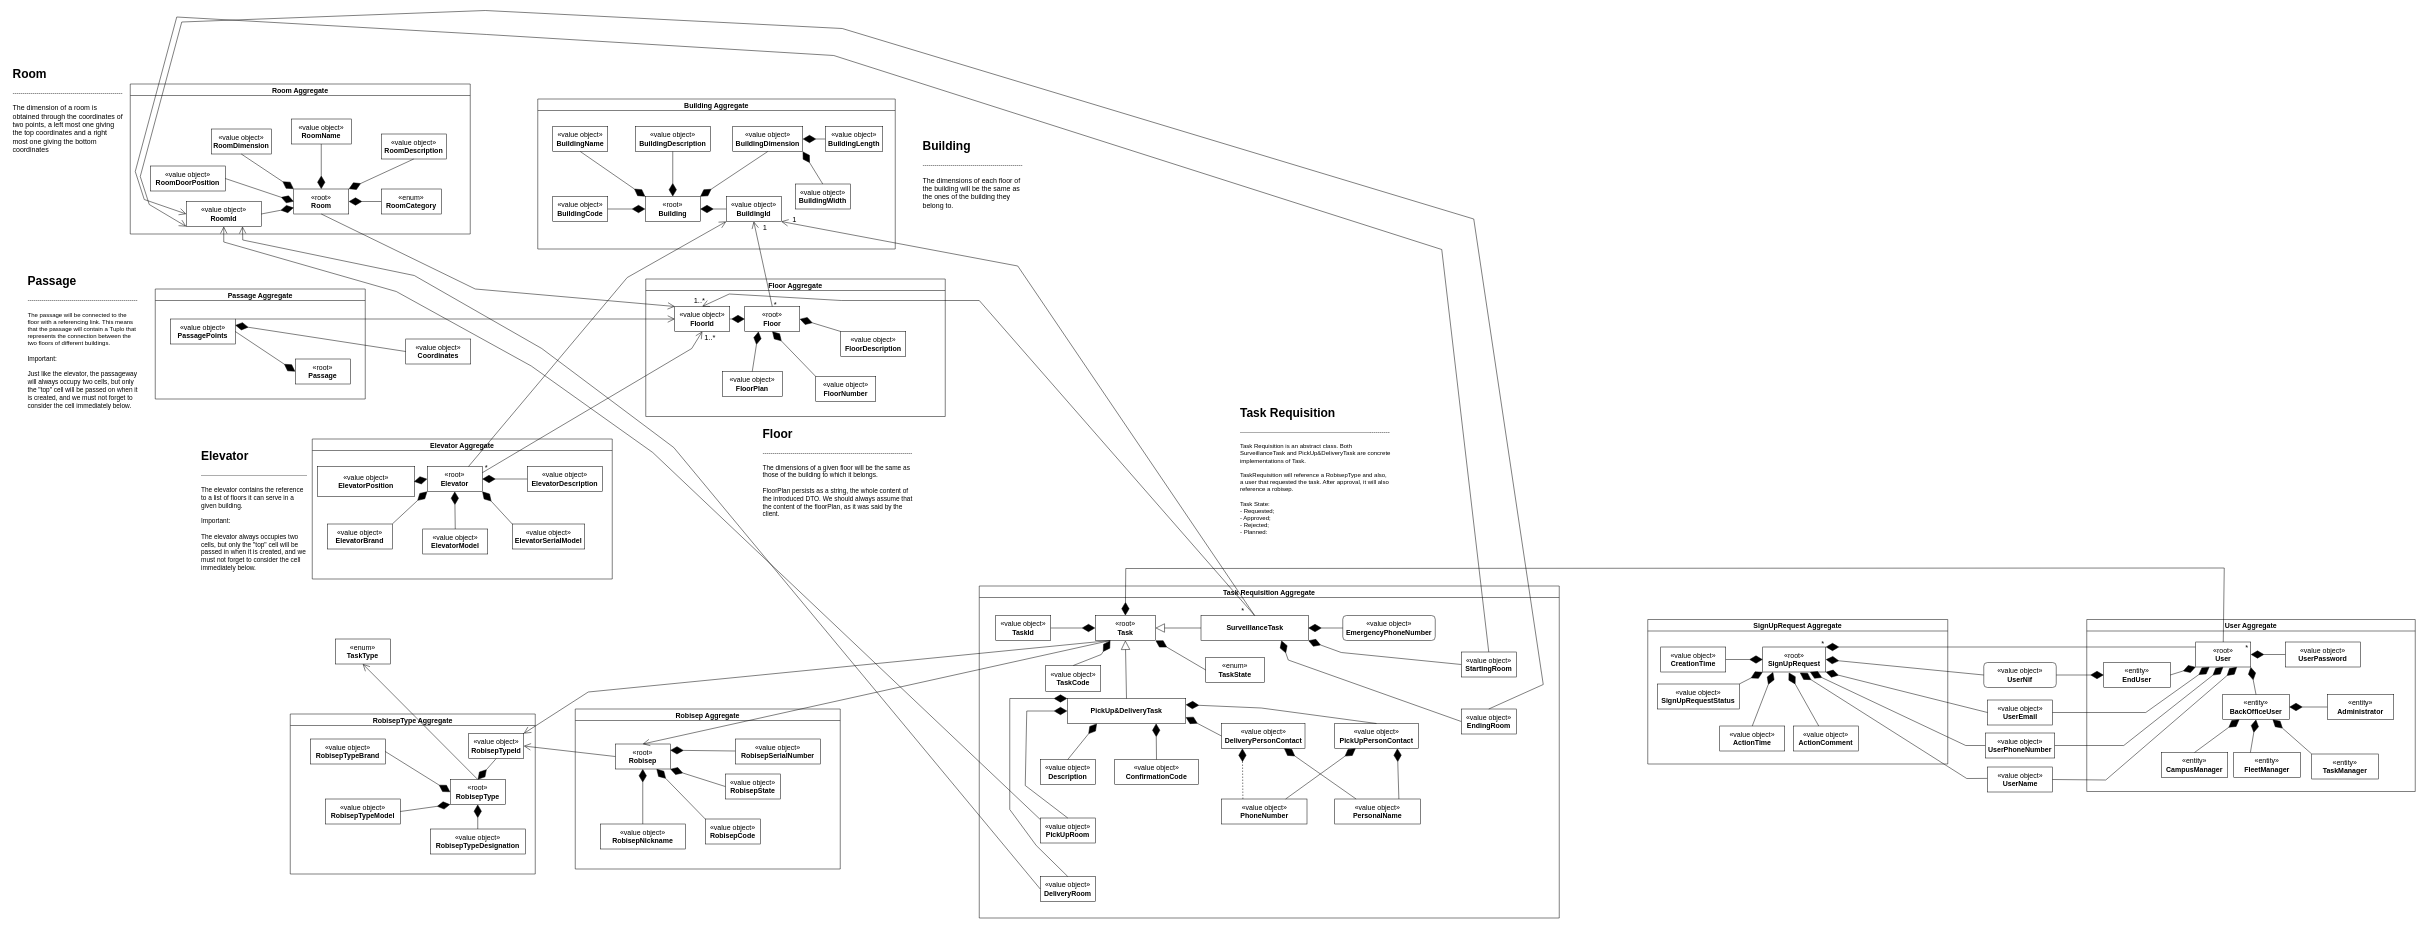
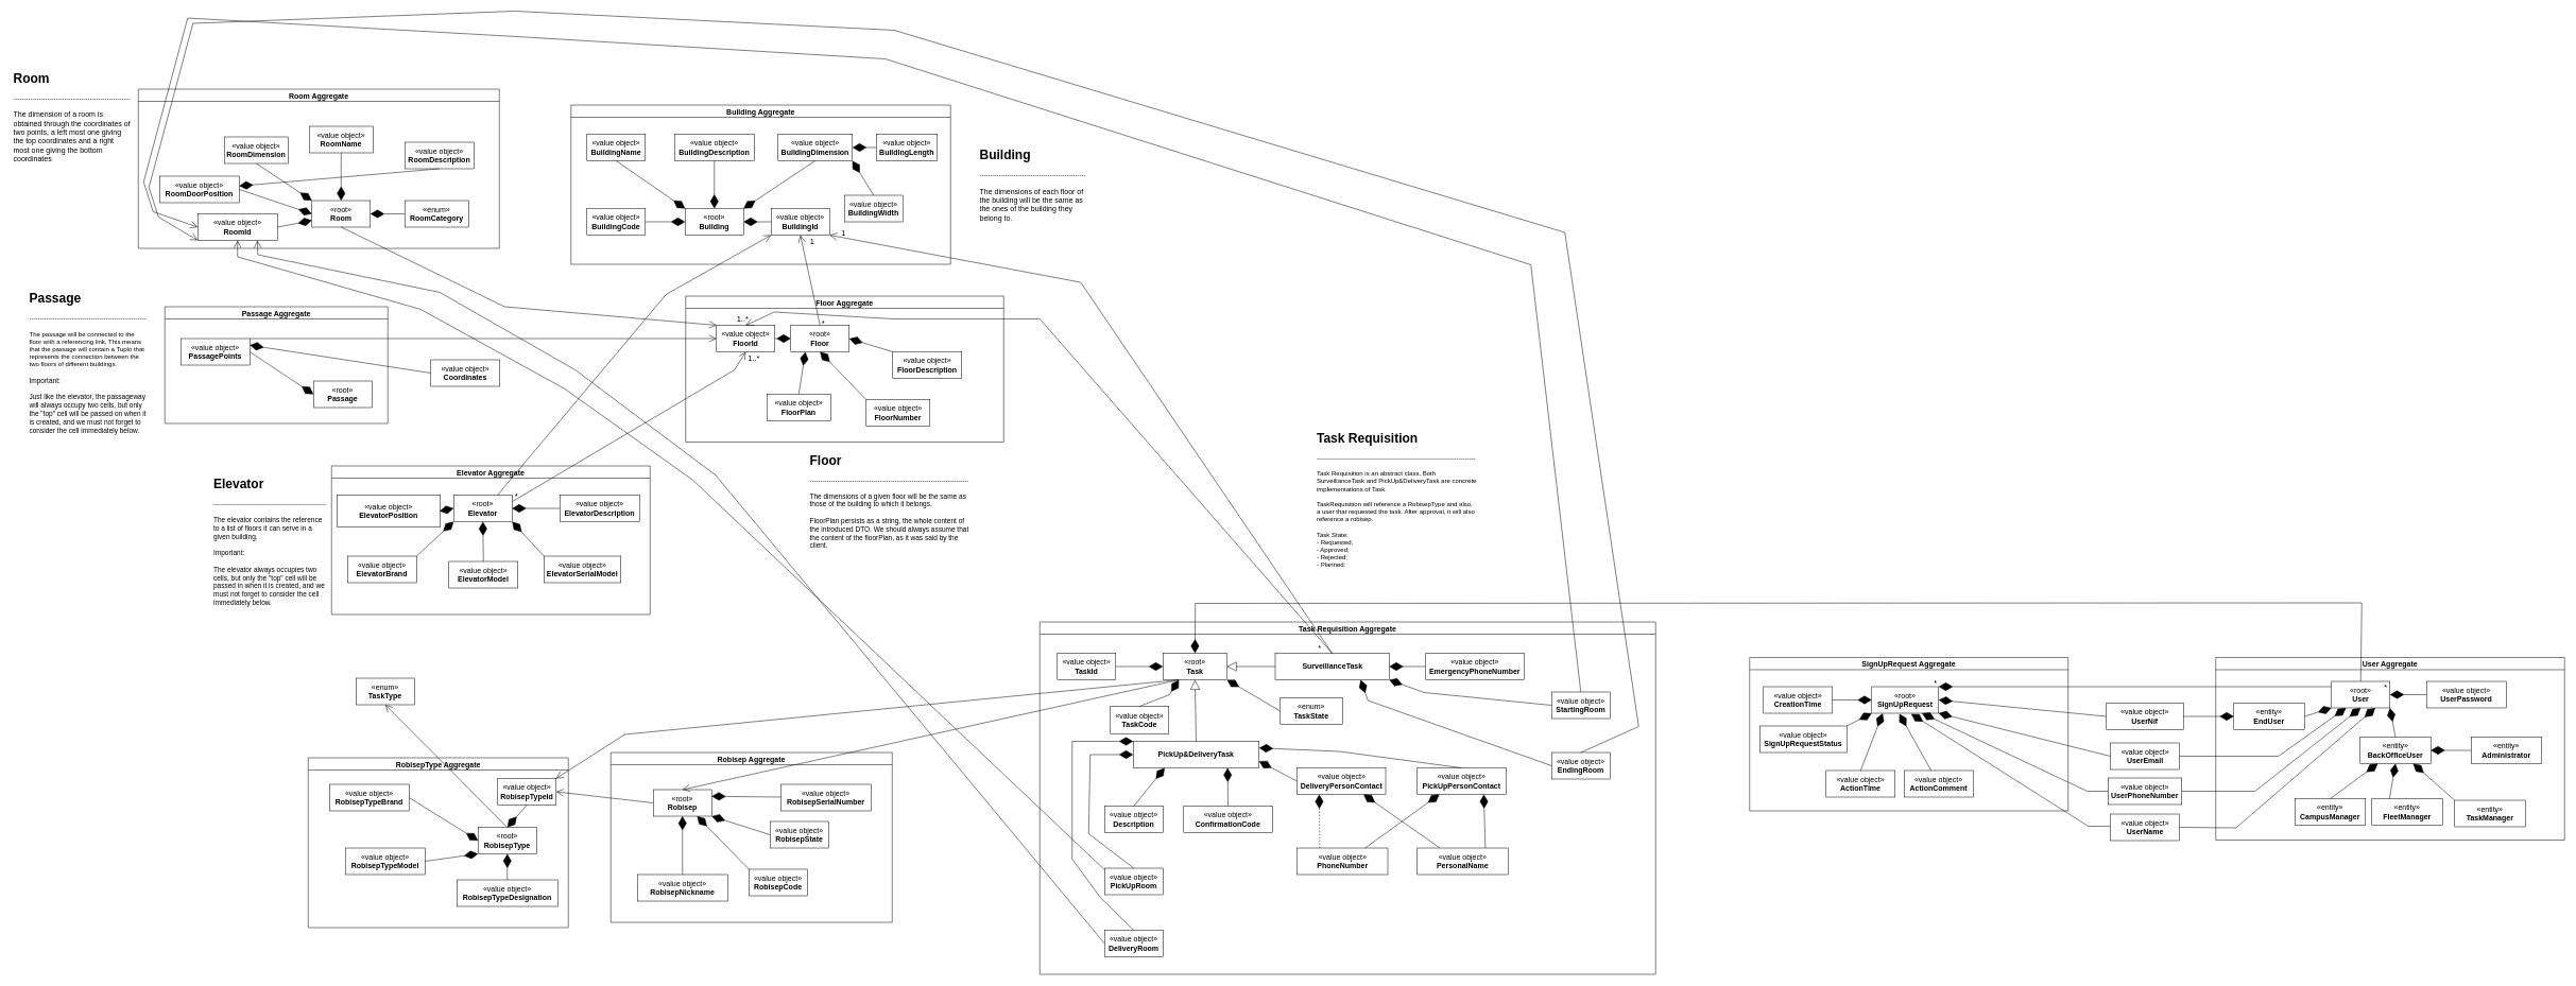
- <mxCell id="48" value="" style="endArrow=diamondThin;endFill=1;endSize=24;html=1;rounded=0;exitX=0.5;exitY=1;exitDx=0;exitDy=0;entryX=1;entryY=0;entryDx=0;entryDy=0;" parent="41" source="47" target="42" edge="1"><mxGeometry width="160" relative="1" as="geometry"><mxPoint x="172" y="170" as="sourcePoint" /><mxPoint x="372" y="140" as="targetPoint" /></mxGeometry></mxCell>
+ <mxCell id="48" value="" style="endArrow=diamondThin;endFill=1;endSize=24;html=1;rounded=0;exitX=0.5;exitY=1;exitDx=0;exitDy=0;" parent="41" source="47" target="51" edge="1"><mxGeometry width="160" relative="1" as="geometry"><mxPoint x="172" y="170" as="sourcePoint" /><mxPoint x="372" y="140" as="targetPoint" /></mxGeometry></mxCell>
- <mxCell id="116" value="&lt;font style=&quot;font-size: 14px;&quot;&gt;«value object»&lt;br&gt;&lt;b&gt;EmergencyPhoneNumber&lt;/b&gt;&lt;br&gt;&lt;/font&gt;" style="html=1;whiteSpace=wrap;fillColor=none;rounded=1;" parent="102" vertex="1"><mxGeometry x="727" y="59" width="185" height="50" as="geometry" /></mxCell>
+ <mxCell id="116" value="&lt;font style=&quot;font-size: 14px;&quot;&gt;«value object»&lt;br&gt;&lt;b&gt;EmergencyPhoneNumber&lt;/b&gt;&lt;br&gt;&lt;/font&gt;" style="html=1;whiteSpace=wrap;fillColor=none;" parent="102" vertex="1"><mxGeometry x="727" y="59" width="185" height="50" as="geometry" /></mxCell>
- <mxCell id="180" value="&lt;font style=&quot;font-size: 14px;&quot;&gt;«value object»&lt;br&gt;&lt;b&gt;UserNif&lt;/b&gt;&lt;/font&gt;" style="html=1;whiteSpace=wrap;fillColor=none;rounded=1;" vertex="1" parent="1"><mxGeometry x="3967" y="1324" width="145" height="50" as="geometry" /></mxCell>
+ <mxCell id="180" value="&lt;font style=&quot;font-size: 14px;&quot;&gt;«value object»&lt;br&gt;&lt;b&gt;UserNif&lt;/b&gt;&lt;/font&gt;" style="html=1;whiteSpace=wrap;fillColor=none;" vertex="1" parent="1"><mxGeometry x="3967" y="1324" width="145" height="50" as="geometry" /></mxCell>
